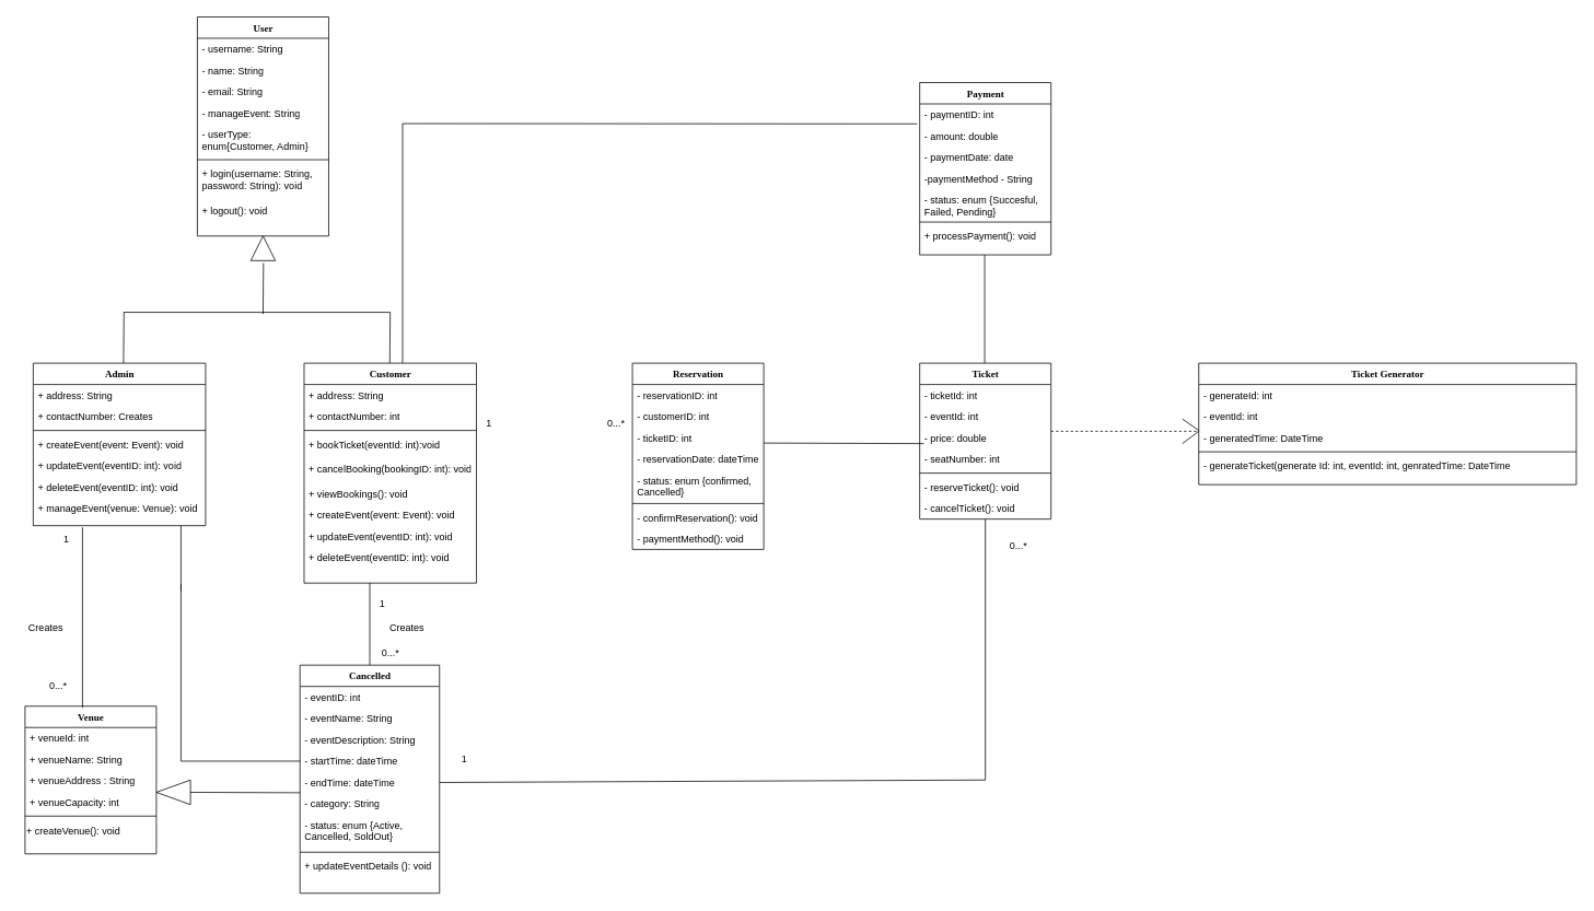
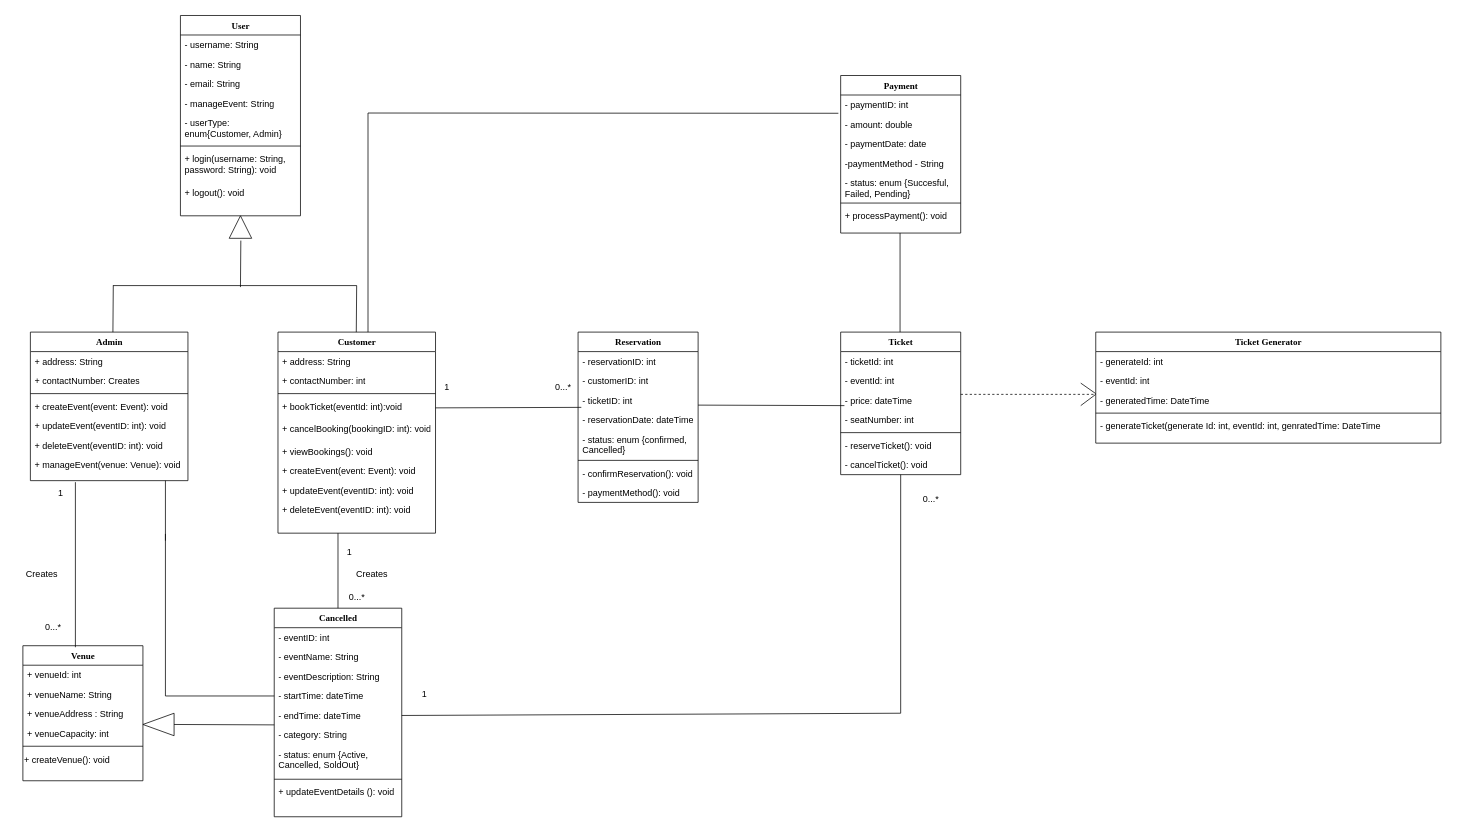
- <mxCell id="57" value="- price: double" style="text;html=1;strokeColor=none;fillColor=none;align=left;verticalAlign=top;spacingLeft=4;spacingRight=4;whiteSpace=wrap;overflow=hidden;rotatable=0;points=[[0,0.5],[1,0.5]];portConstraint=eastwest;" parent="54" vertex="1"><mxGeometry y="78" width="160" height="26" as="geometry" /></mxCell>
+ <mxCell id="57" value="- price: dateTime" style="text;html=1;strokeColor=none;fillColor=none;align=left;verticalAlign=top;spacingLeft=4;spacingRight=4;whiteSpace=wrap;overflow=hidden;rotatable=0;points=[[0,0.5],[1,0.5]];portConstraint=eastwest;" parent="54" vertex="1"><mxGeometry y="78" width="160" height="26" as="geometry" /></mxCell>
+ <mxCell id="98" value="" style="endArrow=none;html=1;rounded=0;exitX=1;exitY=0.5;exitDx=0;exitDy=0;entryX=0.027;entryY=-0.141;entryDx=0;entryDy=0;entryPerimeter=0;" edge="1" parent="1" source="15" target="66"><mxGeometry width="50" height="50" relative="1" as="geometry"><mxPoint x="605" y="532" as="sourcePoint" /><mxPoint x="930" y="534" as="targetPoint" /></mxGeometry></mxCell>
